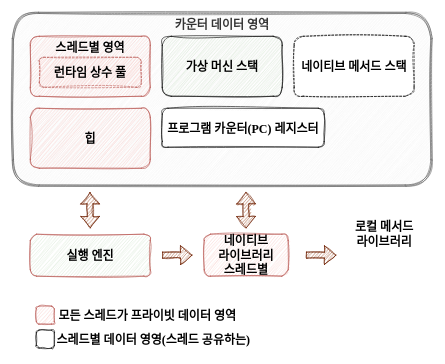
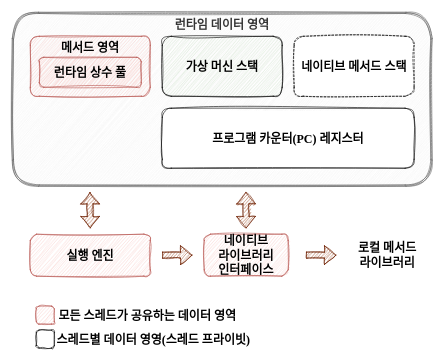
- <mxCell id="3" value="카운터 데이터 영역" style="shape=ext;double=1;rounded=1;whiteSpace=wrap;html=1;sketch=1;hachureGap=4;jiggle=2;curveFitting=1;fontFamily=Hi Melody;fontSource=https%3A%2F%2Ffonts.googleapis.com%2Fcss%3Ffamily%3DHi%2BMelody;fontSize=20;horizontal=1;verticalAlign=top;fillColor=#f5f5f5;fontColor=#333333;strokeColor=#666666;fontStyle=1" parent="2" vertex="1"><mxGeometry width="700" height="290" as="geometry" /></mxCell>
+ <mxCell id="3" value="런타임 데이터 영역" style="shape=ext;double=1;rounded=1;whiteSpace=wrap;html=1;sketch=1;hachureGap=4;jiggle=2;curveFitting=1;fontFamily=Hi Melody;fontSource=https%3A%2F%2Ffonts.googleapis.com%2Fcss%3Ffamily%3DHi%2BMelody;fontSize=20;horizontal=1;verticalAlign=top;fillColor=#f5f5f5;fontColor=#333333;strokeColor=#666666;fontStyle=1" parent="2" vertex="1"><mxGeometry width="700" height="290" as="geometry" /></mxCell>
- <mxCell id="5" value="스레드별 영역" style="rounded=1;whiteSpace=wrap;html=1;sketch=1;hachureGap=4;jiggle=2;curveFitting=1;fontFamily=Hi Melody;fontSource=https%3A%2F%2Ffonts.googleapis.com%2Fcss%3Ffamily%3DHi%2BMelody;fontSize=20;verticalAlign=top;fillColor=#f8cecc;strokeColor=#b85450;fontStyle=1" parent="4" vertex="1"><mxGeometry width="200" height="100" as="geometry" /></mxCell>
+ <mxCell id="5" value="메서드 영역" style="rounded=1;whiteSpace=wrap;html=1;sketch=1;hachureGap=4;jiggle=2;curveFitting=1;fontFamily=Hi Melody;fontSource=https%3A%2F%2Ffonts.googleapis.com%2Fcss%3Ffamily%3DHi%2BMelody;fontSize=20;verticalAlign=top;fillColor=#f8cecc;strokeColor=#b85450;fontStyle=1" parent="4" vertex="1"><mxGeometry width="200" height="100" as="geometry" /></mxCell>
- <mxCell id="10" value="런타임 상수 풀" style="rounded=1;whiteSpace=wrap;html=1;sketch=1;hachureGap=4;jiggle=2;curveFitting=1;fontFamily=Hi Melody;fontSource=https%3A%2F%2Ffonts.googleapis.com%2Fcss%3Ffamily%3DHi%2BMelody;fontSize=20;verticalAlign=middle;fillColor=#f8cecc;strokeColor=#b85450;fontStyle=1;dashed=1;" parent="4" vertex="1"><mxGeometry x="15" y="35" width="170" height="50" as="geometry" /></mxCell>
+ <mxCell id="10" value="런타임 상수 풀" style="rounded=1;whiteSpace=wrap;html=1;sketch=1;hachureGap=4;jiggle=2;curveFitting=1;fontFamily=Hi Melody;fontSource=https%3A%2F%2Ffonts.googleapis.com%2Fcss%3Ffamily%3DHi%2BMelody;fontSize=20;verticalAlign=middle;fillColor=#f8cecc;strokeColor=#b85450;fontStyle=1" parent="4" vertex="1"><mxGeometry x="15" y="35" width="170" height="50" as="geometry" /></mxCell>
- <mxCell id="9" value="프로그램 카운터(PC) 레지스터" style="rounded=1;whiteSpace=wrap;html=1;sketch=1;hachureGap=4;jiggle=2;curveFitting=1;fontFamily=Hi Melody;fontSource=https%3A%2F%2Ffonts.googleapis.com%2Fcss%3Ffamily%3DHi%2BMelody;fontSize=20;fontStyle=1" parent="4" vertex="1"><mxGeometry x="220" y="120" width="270" height="65" as="geometry" /></mxCell>
+ <mxCell id="9" value="프로그램 카운터(PC) 레지스터" style="rounded=1;whiteSpace=wrap;html=1;sketch=1;hachureGap=4;jiggle=2;curveFitting=1;fontFamily=Hi Melody;fontSource=https%3A%2F%2Ffonts.googleapis.com%2Fcss%3Ffamily%3DHi%2BMelody;fontSize=20;fontStyle=1" parent="4" vertex="1"><mxGeometry x="220" y="120" width="420" height="100" as="geometry" /></mxCell>
- <mxCell id="8" value="힙" style="rounded=1;whiteSpace=wrap;html=1;sketch=1;hachureGap=4;jiggle=2;curveFitting=1;fontFamily=Hi Melody;fontSource=https%3A%2F%2Ffonts.googleapis.com%2Fcss%3Ffamily%3DHi%2BMelody;fontSize=20;fillColor=#f8cecc;strokeColor=#b85450;fontStyle=1" parent="4" vertex="1"><mxGeometry y="120" width="200" height="100" as="geometry" /></mxCell>
- <mxCell id="17" value="로컬 메서드&lt;br&gt;라이브러리" style="text;html=1;align=center;verticalAlign=middle;resizable=0;points=[];autosize=1;strokeColor=none;fillColor=none;fontSize=20;fontFamily=Hi Melody;fontStyle=1" parent="1" vertex="1"><mxGeometry x="585" y="360" width="110" height="60" as="geometry" /></mxCell>
+ <mxCell id="17" value="로컬 메서드&lt;br&gt;라이브러리" style="text;html=1;align=center;verticalAlign=middle;resizable=0;points=[];autosize=1;strokeColor=none;fillColor=none;fontSize=20;fontFamily=Hi Melody;fontStyle=1" parent="1" vertex="1"><mxGeometry x="590" y="395" width="110" height="60" as="geometry" /></mxCell>
- <mxCell id="12" value="실행 엔진" style="rounded=1;whiteSpace=wrap;html=1;sketch=1;hachureGap=4;jiggle=2;curveFitting=1;fontFamily=Hi Melody;fontSource=https%3A%2F%2Ffonts.googleapis.com%2Fcss%3Ffamily%3DHi%2BMelody;fontSize=20;fillColor=#d5e8d4;strokeColor=#b85450;fontStyle=1;" parent="1" vertex="1"><mxGeometry x="50" y="390" width="200" height="70" as="geometry" /></mxCell>
+ <mxCell id="12" value="실행 엔진" style="rounded=1;whiteSpace=wrap;html=1;sketch=1;hachureGap=4;jiggle=2;curveFitting=1;fontFamily=Hi Melody;fontSource=https%3A%2F%2Ffonts.googleapis.com%2Fcss%3Ffamily%3DHi%2BMelody;fontSize=20;fillColor=#f8cecc;strokeColor=#b85450;fontStyle=1" parent="1" vertex="1"><mxGeometry x="50" y="390" width="200" height="70" as="geometry" /></mxCell>
- <mxCell id="13" value="네이티브&lt;br&gt;라이브러리&lt;br&gt;스레드별" style="rounded=1;whiteSpace=wrap;html=1;sketch=1;hachureGap=4;jiggle=2;curveFitting=1;fontFamily=Hi Melody;fontSource=https%3A%2F%2Ffonts.googleapis.com%2Fcss%3Ffamily%3DHi%2BMelody;fontSize=20;fillColor=#f8cecc;strokeColor=#b85450;fontStyle=1" parent="1" vertex="1"><mxGeometry x="340" y="390" width="140" height="70" as="geometry" /></mxCell>
+ <mxCell id="13" value="네이티브&lt;br&gt;라이브러리&lt;br&gt;인터페이스" style="rounded=1;whiteSpace=wrap;html=1;sketch=1;hachureGap=4;jiggle=2;curveFitting=1;fontFamily=Hi Melody;fontSource=https%3A%2F%2Ffonts.googleapis.com%2Fcss%3Ffamily%3DHi%2BMelody;fontSize=20;fillColor=#f8cecc;strokeColor=#b85450;fontStyle=1" parent="1" vertex="1"><mxGeometry x="340" y="390" width="140" height="70" as="geometry" /></mxCell>
- <mxCell id="19" value="모든 스레드가 프라이빗 데이터 영역" style="text;html=1;align=center;verticalAlign=middle;resizable=0;points=[];autosize=1;strokeColor=none;fillColor=none;fontSize=20;fontFamily=Hi Melody;fontSource=https%3A%2F%2Ffonts.googleapis.com%2Fcss%3Ffamily%3DHi%2BMelody;fontStyle=1" parent="1" vertex="1"><mxGeometry x="100" y="505" width="290" height="40" as="geometry" /></mxCell>
+ <mxCell id="19" value="모든 스레드가 공유하는 데이터 영역" style="text;html=1;align=center;verticalAlign=middle;resizable=0;points=[];autosize=1;strokeColor=none;fillColor=none;fontSize=20;fontFamily=Hi Melody;fontSource=https%3A%2F%2Ffonts.googleapis.com%2Fcss%3Ffamily%3DHi%2BMelody;fontStyle=1" parent="1" vertex="1"><mxGeometry x="100" y="505" width="290" height="40" as="geometry" /></mxCell>
- <mxCell id="21" value="스레드별 데이터 영영(스레드 공유하는)" style="text;html=1;align=center;verticalAlign=middle;resizable=0;points=[];autosize=1;strokeColor=none;fillColor=none;fontSize=20;fontFamily=Hi Melody;fontSource=https%3A%2F%2Ffonts.googleapis.com%2Fcss%3Ffamily%3DHi%2BMelody;fontStyle=1" parent="1" vertex="1"><mxGeometry x="100" y="545" width="310" height="40" as="geometry" /></mxCell>
+ <mxCell id="21" value="스레드별 데이터 영영(스레드 프라이빗)" style="text;html=1;align=center;verticalAlign=middle;resizable=0;points=[];autosize=1;strokeColor=none;fillColor=none;fontSize=20;fontFamily=Hi Melody;fontSource=https%3A%2F%2Ffonts.googleapis.com%2Fcss%3Ffamily%3DHi%2BMelody;fontStyle=1" parent="1" vertex="1"><mxGeometry x="100" y="545" width="310" height="40" as="geometry" /></mxCell>
